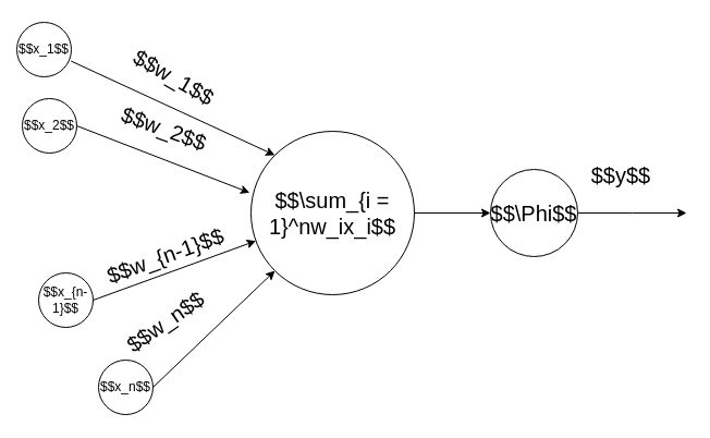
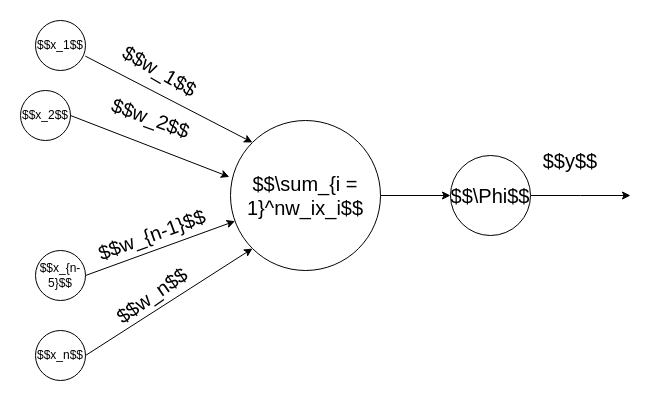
- <mxCell id="2" value="$$x_1$$" style="ellipse;whiteSpace=wrap;html=1;aspect=fixed;" vertex="1" parent="1"><mxGeometry x="15" y="20" width="50" height="50" as="geometry" /></mxCell>
+ <mxCell id="2" value="$$x_1$$" style="ellipse;whiteSpace=wrap;html=1;aspect=fixed;" vertex="1" parent="1"><mxGeometry x="35" y="20" width="50" height="50" as="geometry" /></mxCell>
- <mxCell id="5" value="$$x_{n-1}$$" style="ellipse;whiteSpace=wrap;html=1;aspect=fixed;" vertex="1" parent="1"><mxGeometry x="35" y="250" width="50" height="50" as="geometry" /></mxCell>
+ <mxCell id="5" value="$$x_{n-5}$$" style="ellipse;whiteSpace=wrap;html=1;aspect=fixed;" vertex="1" parent="1"><mxGeometry x="35" y="250" width="50" height="50" as="geometry" /></mxCell>
- <mxCell id="4" value="$$x_n$$" style="ellipse;whiteSpace=wrap;html=1;aspect=fixed;" vertex="1" parent="1"><mxGeometry x="90" y="330" width="50" height="50" as="geometry" /></mxCell>
+ <mxCell id="4" value="$$x_n$$" style="ellipse;whiteSpace=wrap;html=1;aspect=fixed;" vertex="1" parent="1"><mxGeometry x="35" y="330" width="50" height="50" as="geometry" /></mxCell>
